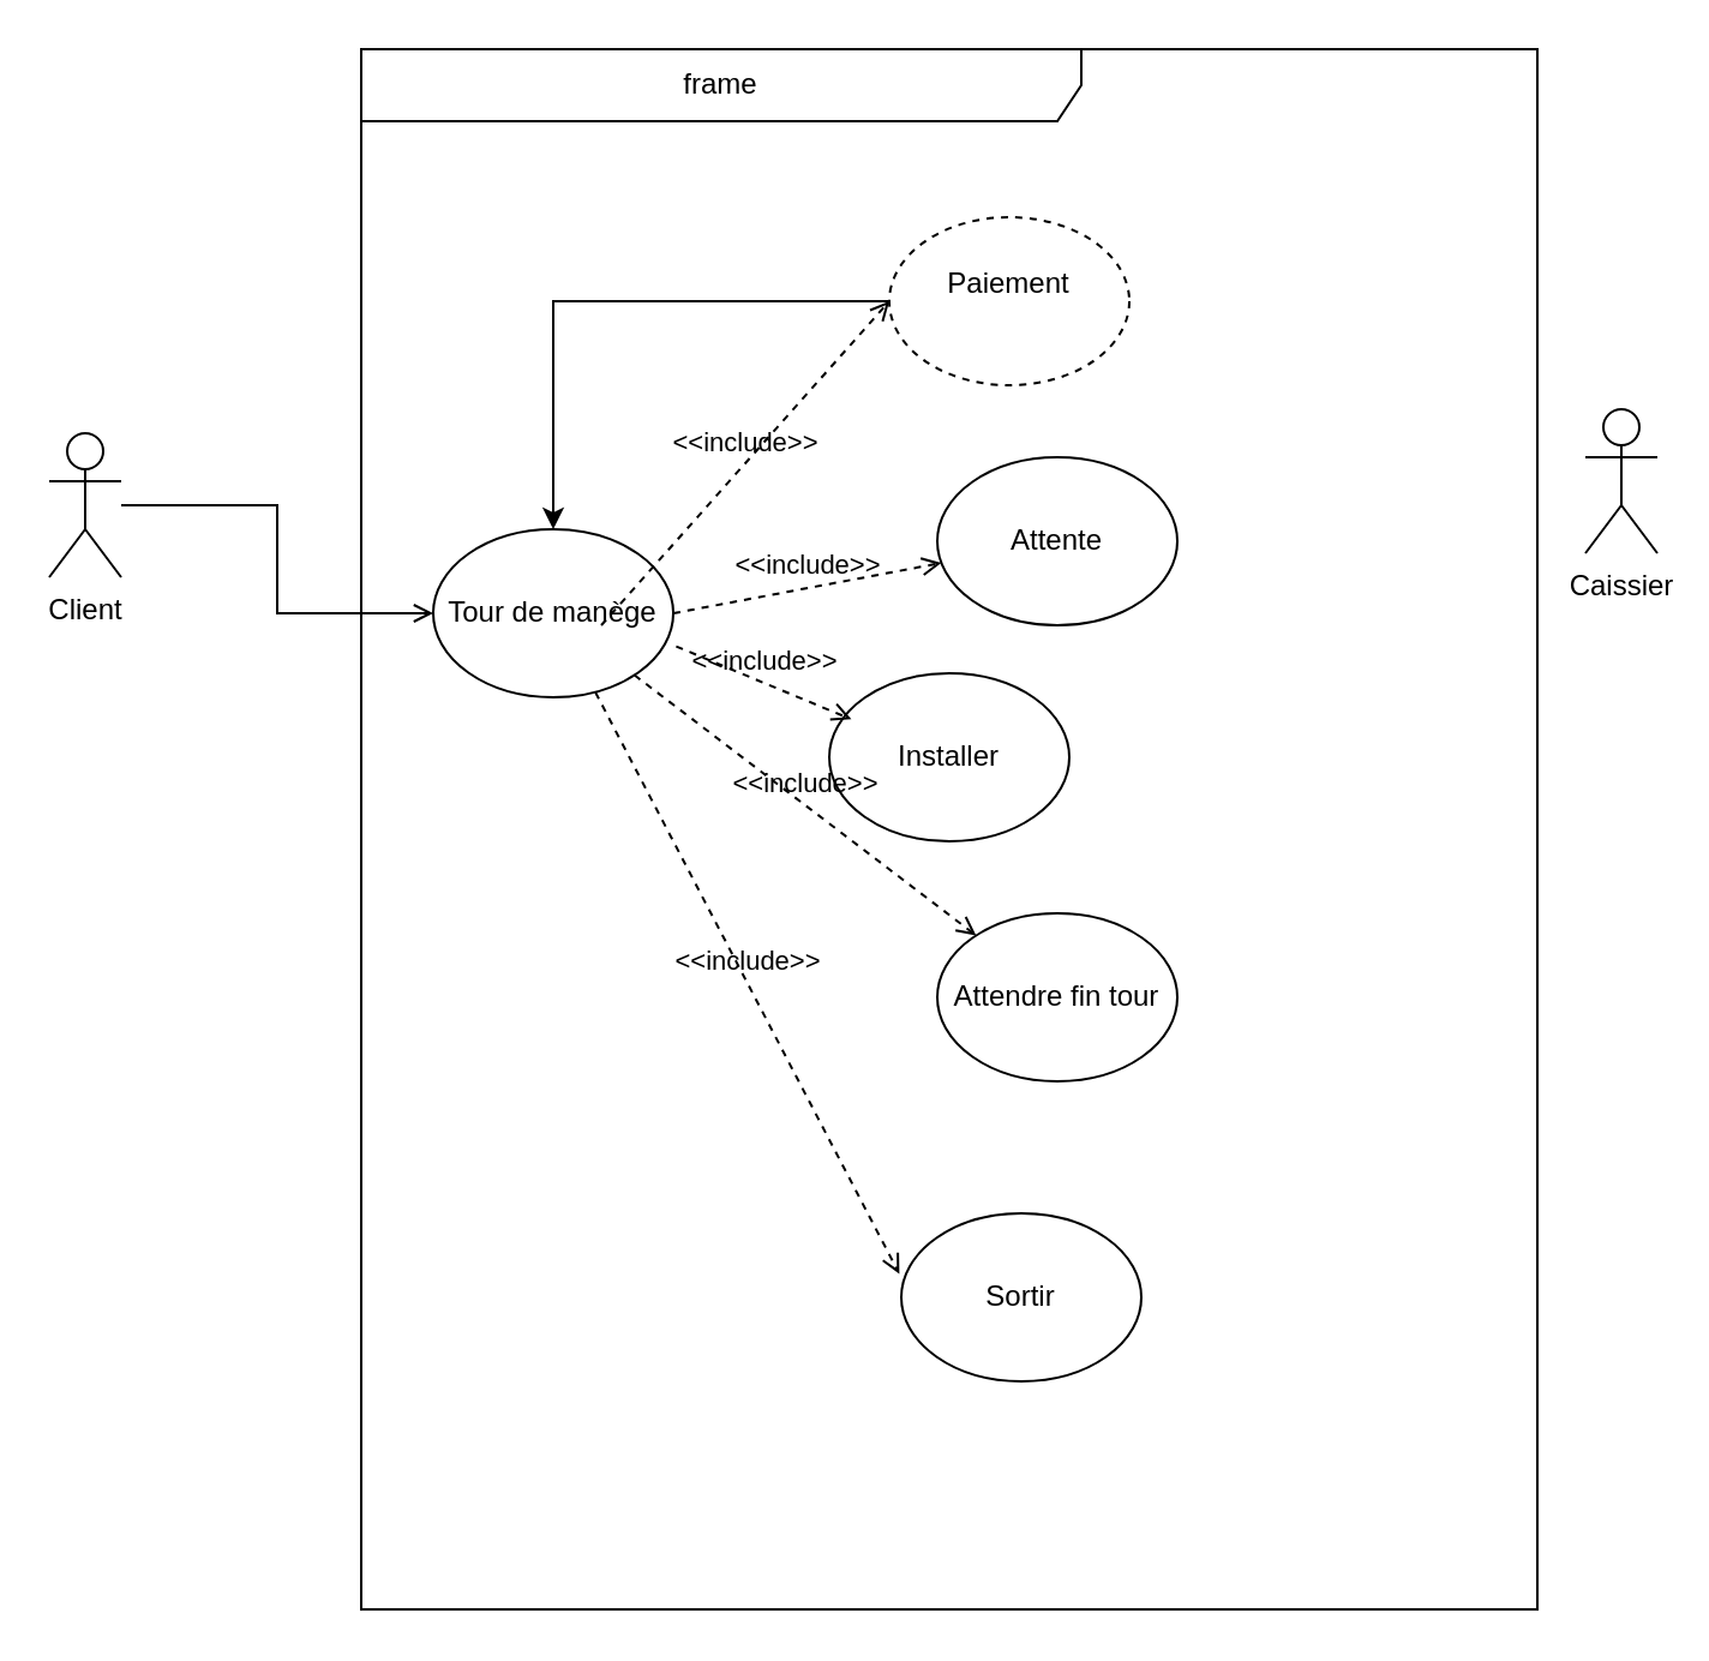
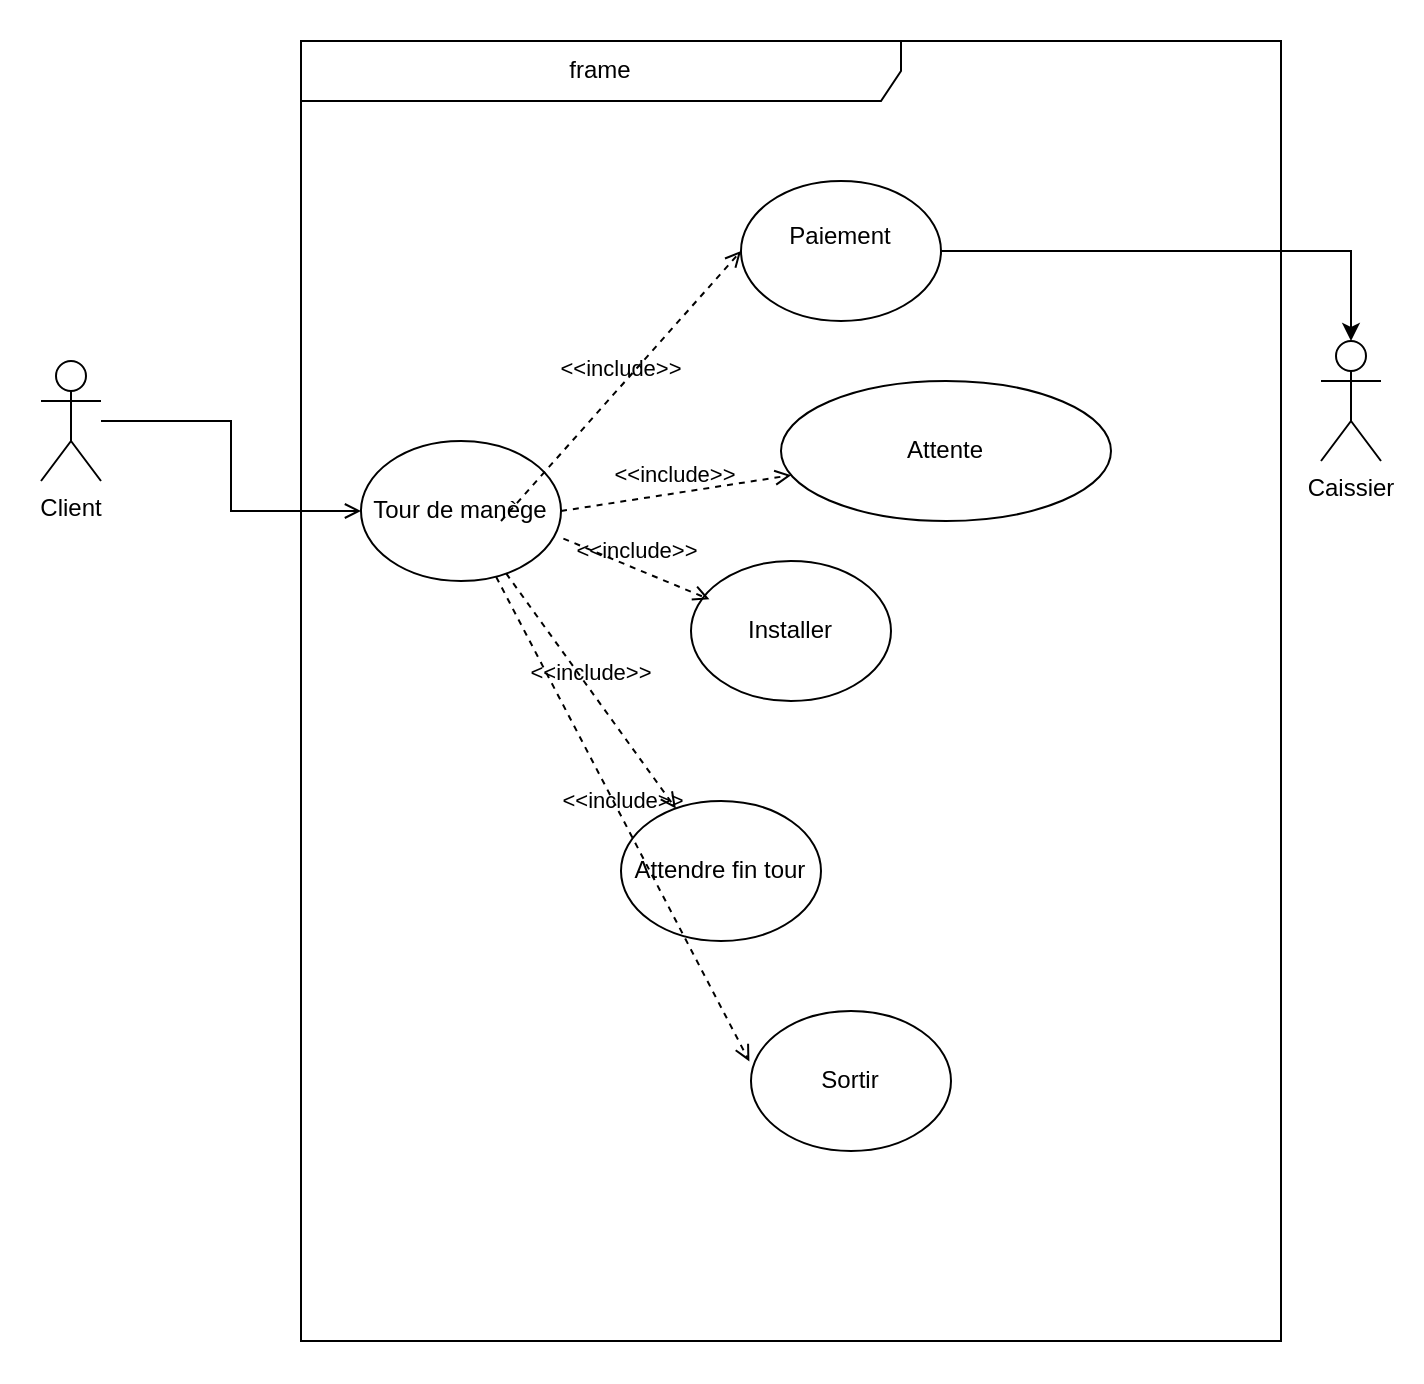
- <mxCell id="7" style="edgeStyle=orthogonalEdgeStyle;rounded=0;orthogonalLoop=1;jettySize=auto;html=1;" edge="1" parent="1" source="8" target="5"><mxGeometry relative="1" as="geometry" /></mxCell>
+ <mxCell id="7" style="edgeStyle=orthogonalEdgeStyle;rounded=0;orthogonalLoop=1;jettySize=auto;html=1;" edge="1" parent="1" source="8" target="14"><mxGeometry relative="1" as="geometry" /></mxCell>
- <mxCell id="8" value="Paiement&lt;div&gt;&lt;br&gt;&lt;/div&gt;" style="ellipse;whiteSpace=wrap;html=1;dashed=1;" vertex="1" parent="1"><mxGeometry x="370" y="90" width="100" height="70" as="geometry" /></mxCell>
+ <mxCell id="8" value="Paiement&lt;div&gt;&lt;br&gt;&lt;/div&gt;" style="ellipse;whiteSpace=wrap;html=1;" vertex="1" parent="1"><mxGeometry x="370" y="90" width="100" height="70" as="geometry" /></mxCell>
- <mxCell id="9" value="Attente" style="ellipse;whiteSpace=wrap;html=1;" vertex="1" parent="1"><mxGeometry x="390" y="190" width="100" height="70" as="geometry" /></mxCell>
+ <mxCell id="9" value="Attente" style="ellipse;whiteSpace=wrap;html=1;" vertex="1" parent="1"><mxGeometry x="390" y="190" width="165" height="70" as="geometry" /></mxCell>
- <mxCell id="11" value="Attendre fin tour" style="ellipse;whiteSpace=wrap;html=1;" vertex="1" parent="1"><mxGeometry x="390" y="380" width="100" height="70" as="geometry" /></mxCell>
+ <mxCell id="11" value="Attendre fin tour" style="ellipse;whiteSpace=wrap;html=1;" vertex="1" parent="1"><mxGeometry x="310" y="400" width="100" height="70" as="geometry" /></mxCell>
